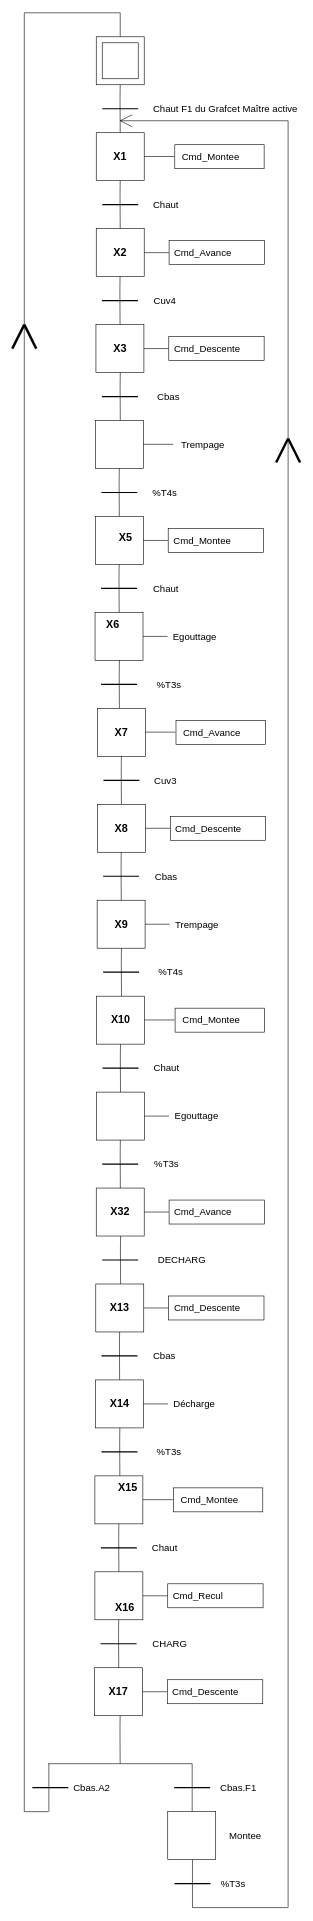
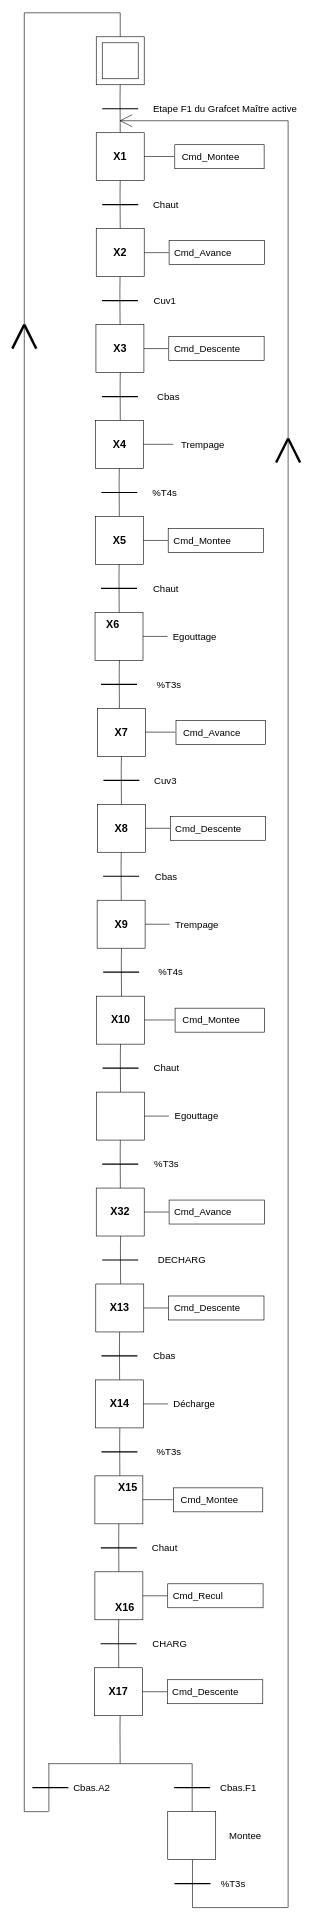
- <mxCell id="15" value="&lt;font style=&quot;font-size: 16px&quot;&gt;Chaut F1 du Grafcet Maître active&lt;br&gt;&lt;/font&gt;" style="text;html=1;strokeColor=none;fillColor=none;align=left;verticalAlign=middle;whiteSpace=wrap;rounded=0;" parent="1" vertex="1"><mxGeometry x="253" y="170" width="247" height="20" as="geometry" /></mxCell>
+ <mxCell id="15" value="&lt;font style=&quot;font-size: 16px&quot;&gt;Etape F1 du Grafcet Maître active&lt;br&gt;&lt;/font&gt;" style="text;html=1;strokeColor=none;fillColor=none;align=left;verticalAlign=middle;whiteSpace=wrap;rounded=0;" parent="1" vertex="1"><mxGeometry x="253" y="170" width="247" height="20" as="geometry" /></mxCell>
- <mxCell id="30" value="&lt;font style=&quot;font-size: 16px&quot;&gt;Cuv4&lt;br&gt;&lt;/font&gt;" style="text;html=1;strokeColor=none;fillColor=none;align=left;verticalAlign=middle;whiteSpace=wrap;rounded=0;" parent="1" vertex="1"><mxGeometry x="254" y="490" width="77" height="20" as="geometry" /></mxCell>
+ <mxCell id="30" value="&lt;font style=&quot;font-size: 16px&quot;&gt;Cuv1&lt;br&gt;&lt;/font&gt;" style="text;html=1;strokeColor=none;fillColor=none;align=left;verticalAlign=middle;whiteSpace=wrap;rounded=0;" parent="1" vertex="1"><mxGeometry x="254" y="490" width="77" height="20" as="geometry" /></mxCell>
+ <mxCell id="42" value="&lt;font size=&quot;1&quot;&gt;&lt;b style=&quot;font-size: 18px&quot;&gt;X4&lt;/b&gt;&lt;/font&gt;" style="text;html=1;strokeColor=none;fillColor=none;align=center;verticalAlign=middle;whiteSpace=wrap;rounded=0;" parent="1" vertex="1"><mxGeometry x="178.5" y="730" width="40" height="20" as="geometry" /></mxCell>
- <mxCell id="43" value="&lt;font size=&quot;1&quot;&gt;&lt;b style=&quot;font-size: 18px&quot;&gt;X5&lt;/b&gt;&lt;/font&gt;" style="text;html=1;strokeColor=none;fillColor=none;align=center;verticalAlign=middle;whiteSpace=wrap;rounded=0;" parent="1" vertex="1"><mxGeometry x="188.5" y="885" width="40" height="20" as="geometry" /></mxCell>
+ <mxCell id="43" value="&lt;font size=&quot;1&quot;&gt;&lt;b style=&quot;font-size: 18px&quot;&gt;X5&lt;/b&gt;&lt;/font&gt;" style="text;html=1;strokeColor=none;fillColor=none;align=center;verticalAlign=middle;whiteSpace=wrap;rounded=0;" parent="1" vertex="1"><mxGeometry x="178.5" y="890" width="40" height="20" as="geometry" /></mxCell>
